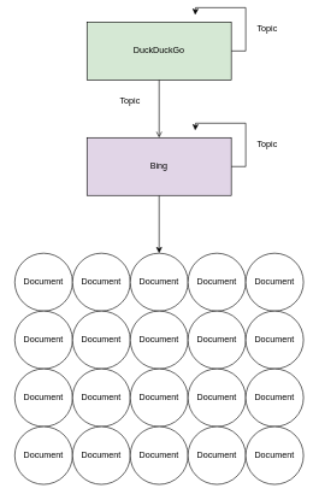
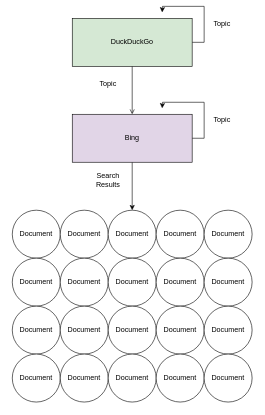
+ <mxCell id="31" value="Search Results" style="text;html=1;strokeColor=none;fillColor=none;align=center;verticalAlign=middle;whiteSpace=wrap;rounded=0;" vertex="1" parent="1"><mxGeometry x="160" y="290" width="40" height="20" as="geometry" /></mxCell>
